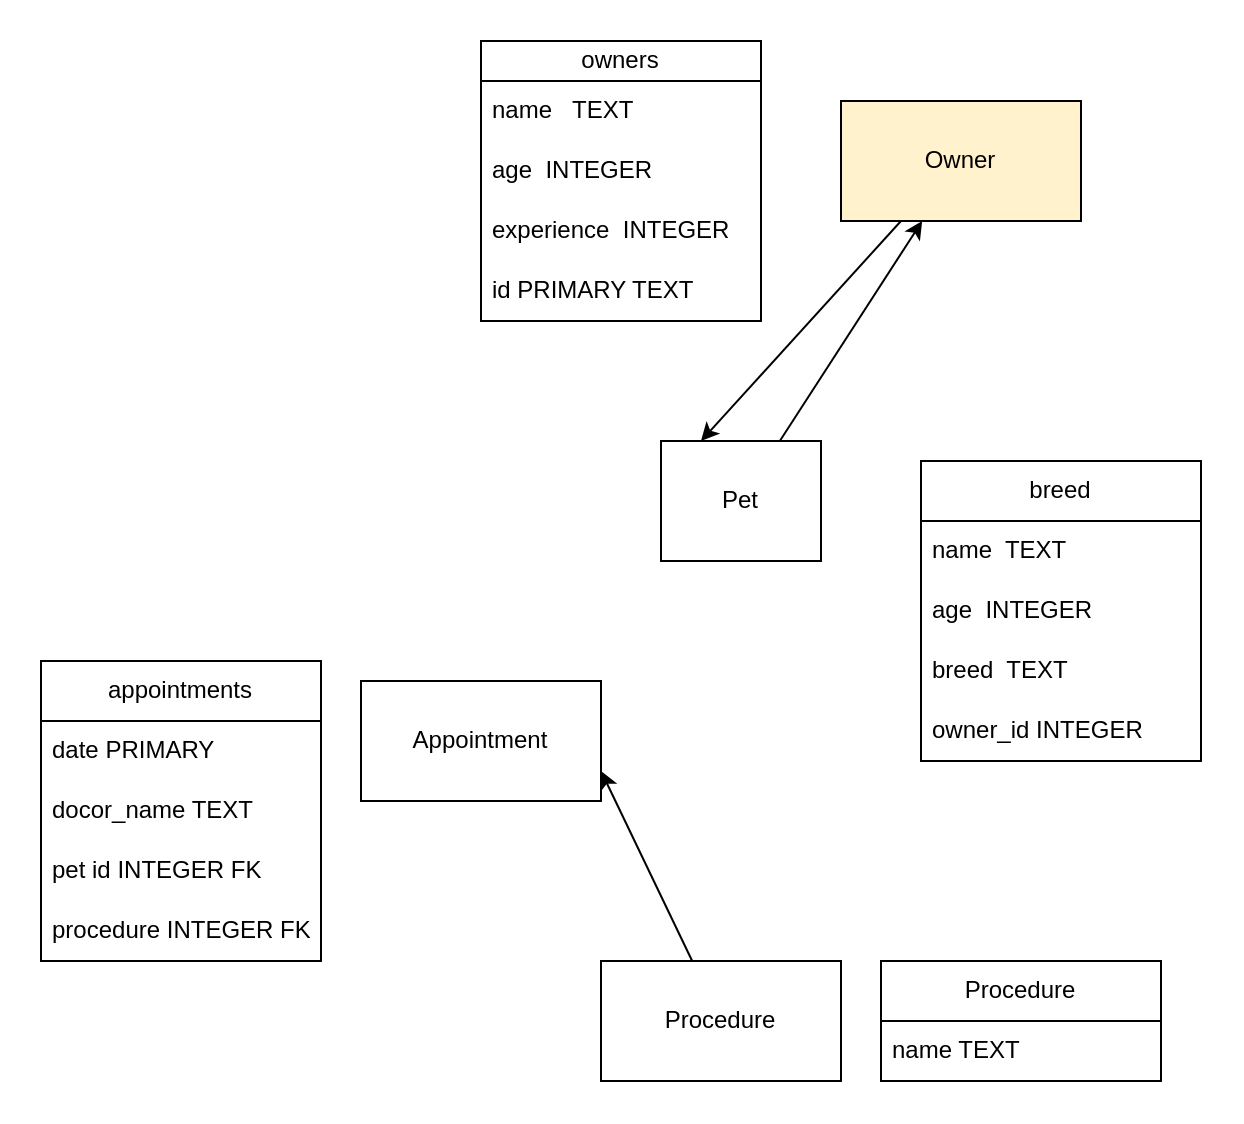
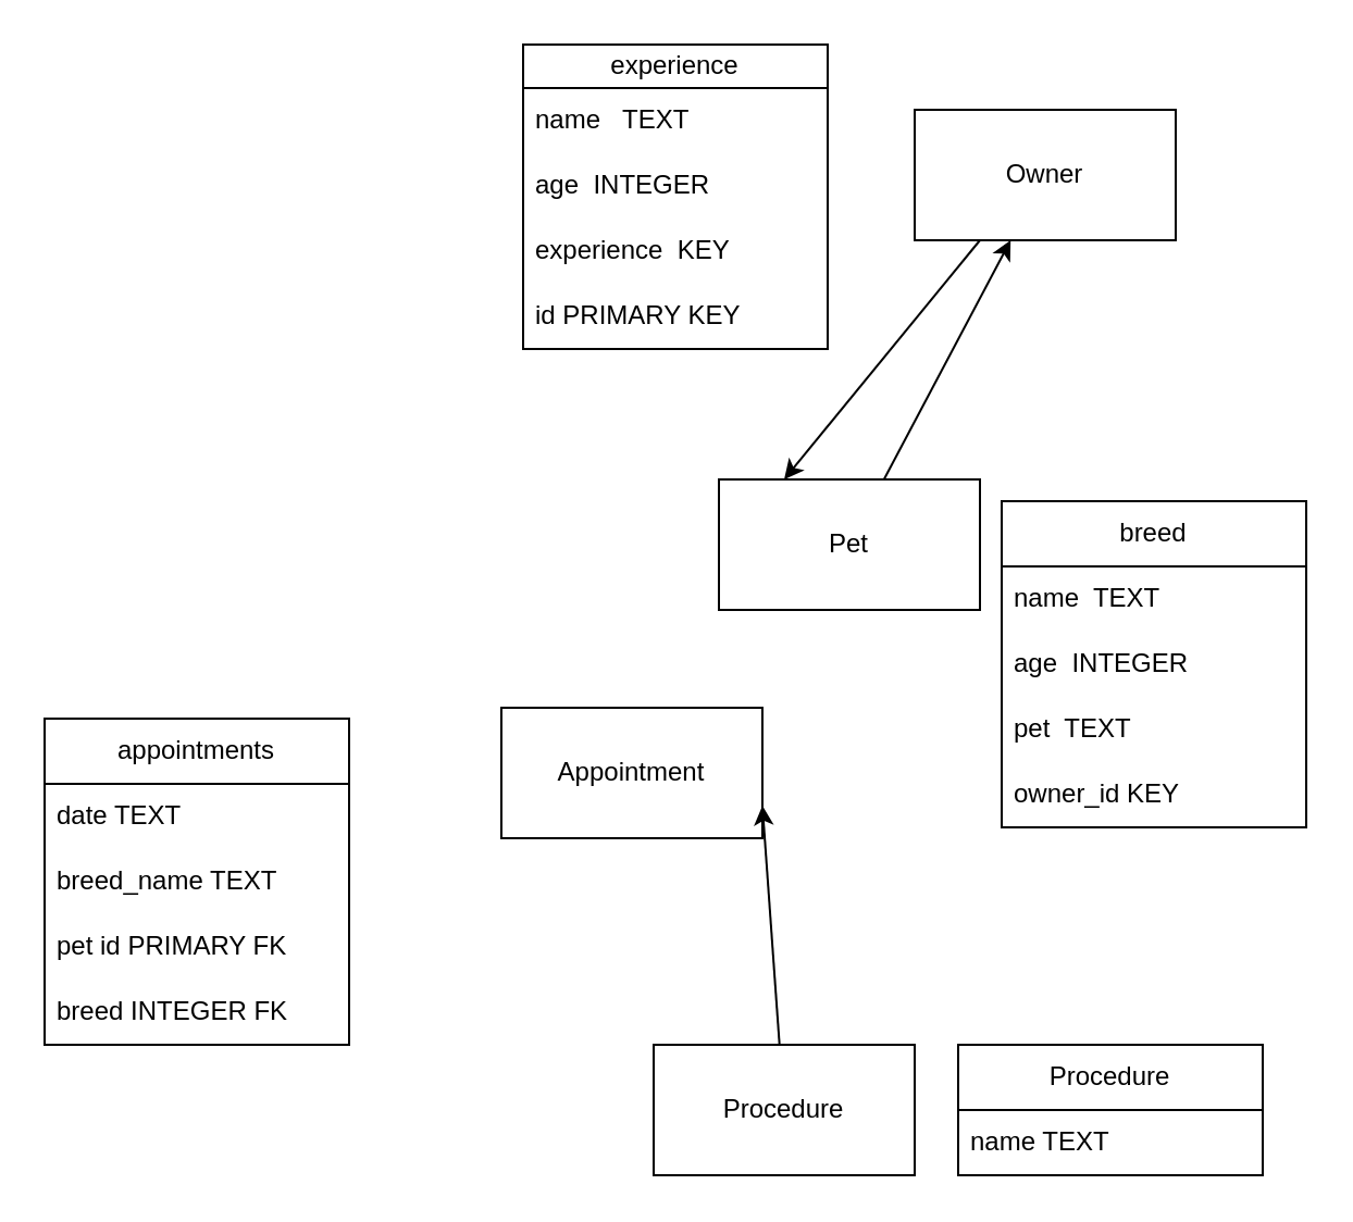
- <mxCell id="8" value="owners" style="swimlane;fontStyle=0;childLayout=stackLayout;horizontal=1;startSize=20;horizontalStack=0;resizeParent=1;resizeParentMax=0;resizeLast=0;collapsible=1;marginBottom=0;whiteSpace=wrap;html=1;" parent="1" vertex="1"><mxGeometry x="240" y="20" width="140" height="140" as="geometry" /></mxCell>
+ <mxCell id="8" value="experience" style="swimlane;fontStyle=0;childLayout=stackLayout;horizontal=1;startSize=20;horizontalStack=0;resizeParent=1;resizeParentMax=0;resizeLast=0;collapsible=1;marginBottom=0;whiteSpace=wrap;html=1;" parent="1" vertex="1"><mxGeometry x="240" y="20" width="140" height="140" as="geometry" /></mxCell>
- <mxCell id="25" value="Owner" style="rounded=0;whiteSpace=wrap;html=1;fillColor=#fff2cc;" parent="1" vertex="1"><mxGeometry x="420" y="50" width="120" height="60" as="geometry" /></mxCell>
+ <mxCell id="25" value="Owner" style="rounded=0;whiteSpace=wrap;html=1;" parent="1" vertex="1"><mxGeometry x="420" y="50" width="120" height="60" as="geometry" /></mxCell>
- <mxCell id="11" value="experience&amp;nbsp; INTEGER" style="text;strokeColor=none;fillColor=none;align=left;verticalAlign=middle;spacingLeft=4;spacingRight=4;overflow=hidden;points=[[0,0.5],[1,0.5]];portConstraint=eastwest;rotatable=0;whiteSpace=wrap;html=1;" parent="8" vertex="1"><mxGeometry y="80" width="140" height="30" as="geometry" /></mxCell>
+ <mxCell id="11" value="experience&amp;nbsp; KEY" style="text;strokeColor=none;fillColor=none;align=left;verticalAlign=middle;spacingLeft=4;spacingRight=4;overflow=hidden;points=[[0,0.5],[1,0.5]];portConstraint=eastwest;rotatable=0;whiteSpace=wrap;html=1;" parent="8" vertex="1"><mxGeometry y="80" width="140" height="30" as="geometry" /></mxCell>
- <mxCell id="12" value="id PRIMARY TEXT" style="text;strokeColor=none;fillColor=none;align=left;verticalAlign=middle;spacingLeft=4;spacingRight=4;overflow=hidden;points=[[0,0.5],[1,0.5]];portConstraint=eastwest;rotatable=0;whiteSpace=wrap;html=1;" vertex="1" parent="8"><mxGeometry y="110" width="140" height="30" as="geometry" /></mxCell>
+ <mxCell id="12" value="id PRIMARY KEY" style="text;strokeColor=none;fillColor=none;align=left;verticalAlign=middle;spacingLeft=4;spacingRight=4;overflow=hidden;points=[[0,0.5],[1,0.5]];portConstraint=eastwest;rotatable=0;whiteSpace=wrap;html=1;" vertex="1" parent="8"><mxGeometry y="110" width="140" height="30" as="geometry" /></mxCell>
- <mxCell id="3" value="Pet" style="rounded=0;whiteSpace=wrap;html=1;" parent="1" vertex="1"><mxGeometry x="330" y="220" width="80" height="60" as="geometry" /></mxCell>
+ <mxCell id="3" value="Pet" style="rounded=0;whiteSpace=wrap;html=1;" parent="1" vertex="1"><mxGeometry x="330" y="220" width="120" height="60" as="geometry" /></mxCell>
- <mxCell id="16" value="breed&amp;nbsp; TEXT" style="text;strokeColor=none;fillColor=none;align=left;verticalAlign=middle;spacingLeft=4;spacingRight=4;overflow=hidden;points=[[0,0.5],[1,0.5]];portConstraint=eastwest;rotatable=0;whiteSpace=wrap;html=1;" parent="13" vertex="1"><mxGeometry y="90" width="140" height="30" as="geometry" /></mxCell>
+ <mxCell id="16" value="pet&amp;nbsp; TEXT" style="text;strokeColor=none;fillColor=none;align=left;verticalAlign=middle;spacingLeft=4;spacingRight=4;overflow=hidden;points=[[0,0.5],[1,0.5]];portConstraint=eastwest;rotatable=0;whiteSpace=wrap;html=1;" parent="13" vertex="1"><mxGeometry y="90" width="140" height="30" as="geometry" /></mxCell>
- <mxCell id="17" value="owner_id INTEGER" style="text;strokeColor=none;fillColor=none;align=left;verticalAlign=middle;spacingLeft=4;spacingRight=4;overflow=hidden;points=[[0,0.5],[1,0.5]];portConstraint=eastwest;rotatable=0;whiteSpace=wrap;html=1;" vertex="1" parent="13"><mxGeometry y="120" width="140" height="30" as="geometry" /></mxCell>
+ <mxCell id="17" value="owner_id KEY" style="text;strokeColor=none;fillColor=none;align=left;verticalAlign=middle;spacingLeft=4;spacingRight=4;overflow=hidden;points=[[0,0.5],[1,0.5]];portConstraint=eastwest;rotatable=0;whiteSpace=wrap;html=1;" vertex="1" parent="13"><mxGeometry y="120" width="140" height="30" as="geometry" /></mxCell>
- <mxCell id="5" value="Appointment" style="rounded=0;whiteSpace=wrap;html=1;" parent="1" vertex="1"><mxGeometry x="180" y="340" width="120" height="60" as="geometry" /></mxCell>
+ <mxCell id="5" value="Appointment" style="rounded=0;whiteSpace=wrap;html=1;" parent="1" vertex="1"><mxGeometry x="230" y="325" width="120" height="60" as="geometry" /></mxCell>
- <mxCell id="19" value="date PRIMARY" style="text;strokeColor=none;fillColor=none;align=left;verticalAlign=middle;spacingLeft=4;spacingRight=4;overflow=hidden;points=[[0,0.5],[1,0.5]];portConstraint=eastwest;rotatable=0;whiteSpace=wrap;html=1;" parent="18" vertex="1"><mxGeometry y="30" width="140" height="30" as="geometry" /></mxCell>
+ <mxCell id="19" value="date TEXT" style="text;strokeColor=none;fillColor=none;align=left;verticalAlign=middle;spacingLeft=4;spacingRight=4;overflow=hidden;points=[[0,0.5],[1,0.5]];portConstraint=eastwest;rotatable=0;whiteSpace=wrap;html=1;" parent="18" vertex="1"><mxGeometry y="30" width="140" height="30" as="geometry" /></mxCell>
- <mxCell id="20" value="docor_name TEXT" style="text;strokeColor=none;fillColor=none;align=left;verticalAlign=middle;spacingLeft=4;spacingRight=4;overflow=hidden;points=[[0,0.5],[1,0.5]];portConstraint=eastwest;rotatable=0;whiteSpace=wrap;html=1;" parent="18" vertex="1"><mxGeometry y="60" width="140" height="30" as="geometry" /></mxCell>
+ <mxCell id="20" value="breed_name TEXT" style="text;strokeColor=none;fillColor=none;align=left;verticalAlign=middle;spacingLeft=4;spacingRight=4;overflow=hidden;points=[[0,0.5],[1,0.5]];portConstraint=eastwest;rotatable=0;whiteSpace=wrap;html=1;" parent="18" vertex="1"><mxGeometry y="60" width="140" height="30" as="geometry" /></mxCell>
- <mxCell id="21" value="pet id INTEGER FK" style="text;strokeColor=none;fillColor=none;align=left;verticalAlign=middle;spacingLeft=4;spacingRight=4;overflow=hidden;points=[[0,0.5],[1,0.5]];portConstraint=eastwest;rotatable=0;whiteSpace=wrap;html=1;" vertex="1" parent="18"><mxGeometry y="90" width="140" height="30" as="geometry" /></mxCell>
+ <mxCell id="21" value="pet id PRIMARY FK" style="text;strokeColor=none;fillColor=none;align=left;verticalAlign=middle;spacingLeft=4;spacingRight=4;overflow=hidden;points=[[0,0.5],[1,0.5]];portConstraint=eastwest;rotatable=0;whiteSpace=wrap;html=1;" vertex="1" parent="18"><mxGeometry y="90" width="140" height="30" as="geometry" /></mxCell>
- <mxCell id="22" value="procedure INTEGER FK" style="text;strokeColor=none;fillColor=none;align=left;verticalAlign=middle;spacingLeft=4;spacingRight=4;overflow=hidden;points=[[0,0.5],[1,0.5]];portConstraint=eastwest;rotatable=0;whiteSpace=wrap;html=1;" vertex="1" parent="18"><mxGeometry y="120" width="140" height="30" as="geometry" /></mxCell>
+ <mxCell id="22" value="breed INTEGER FK" style="text;strokeColor=none;fillColor=none;align=left;verticalAlign=middle;spacingLeft=4;spacingRight=4;overflow=hidden;points=[[0,0.5],[1,0.5]];portConstraint=eastwest;rotatable=0;whiteSpace=wrap;html=1;" vertex="1" parent="18"><mxGeometry y="120" width="140" height="30" as="geometry" /></mxCell>
